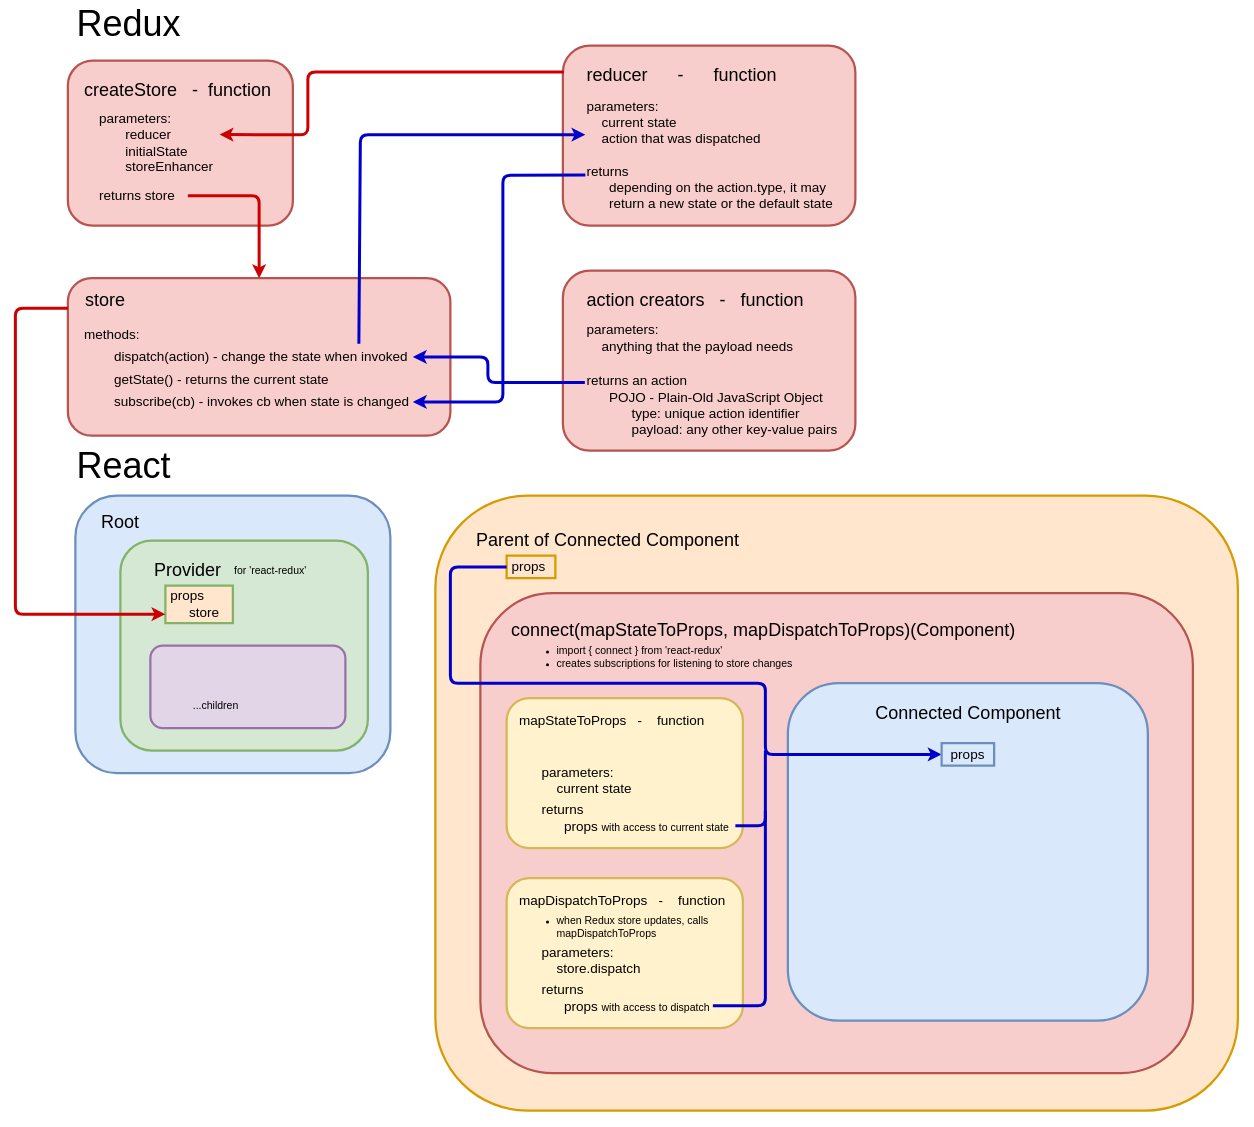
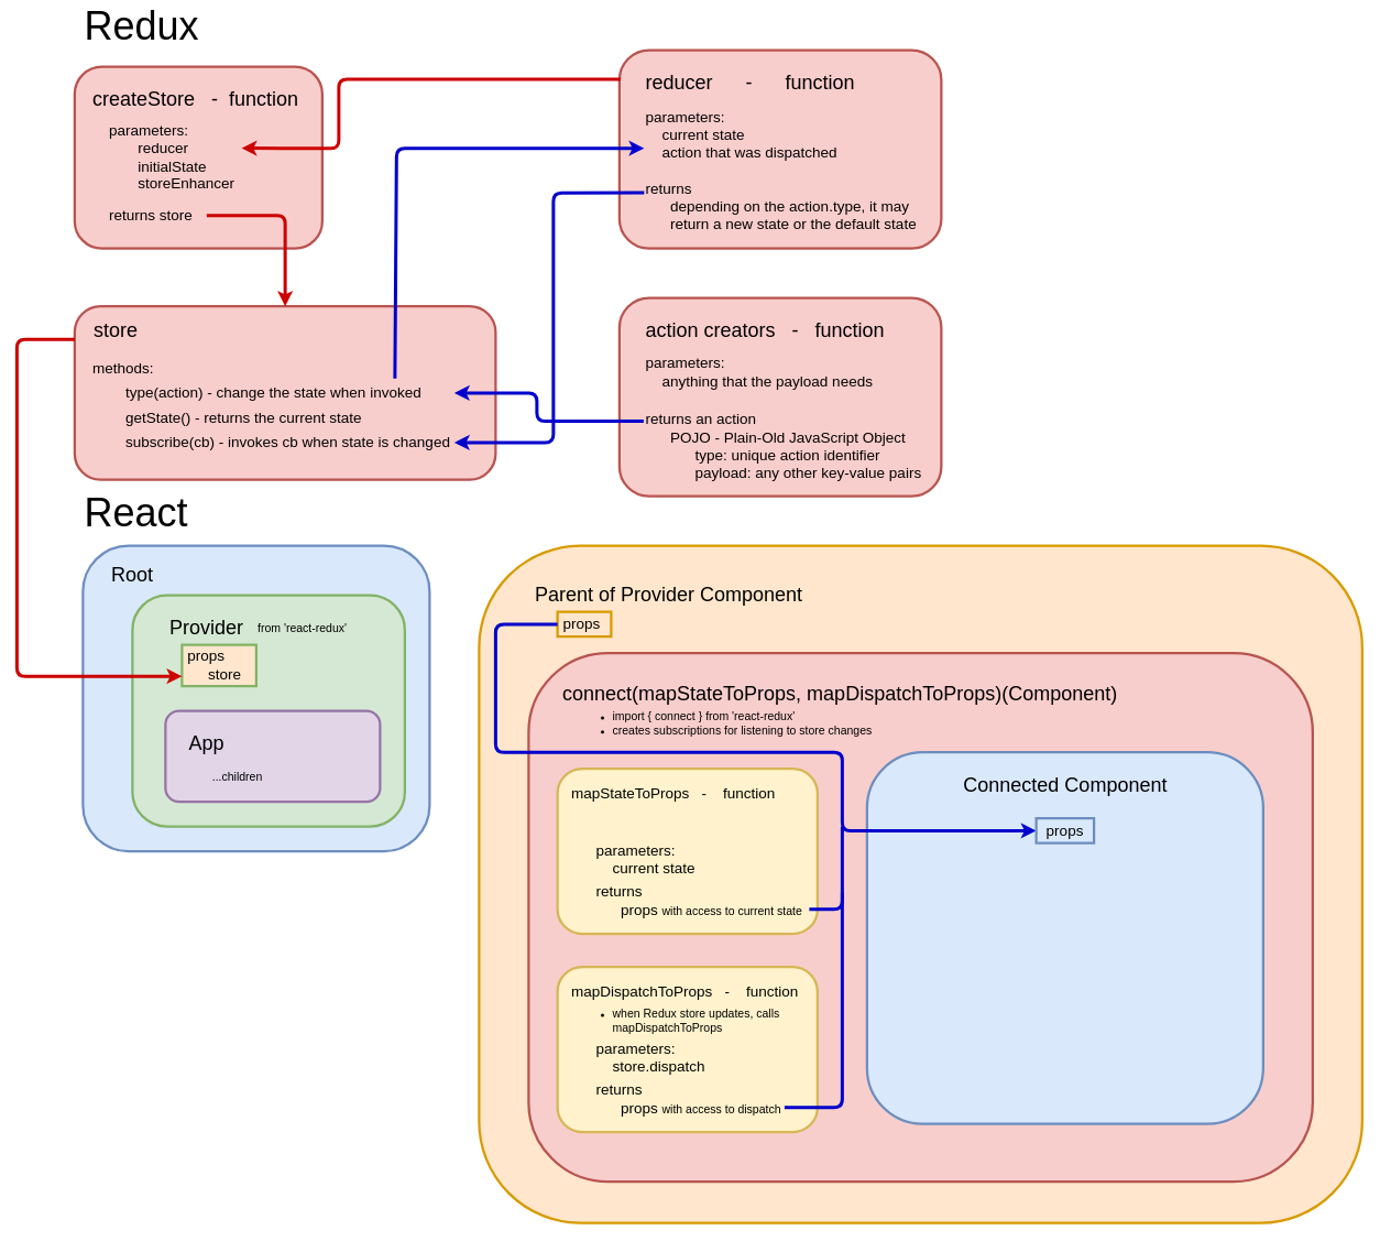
- <mxCell id="4" value="&lt;font&gt;&lt;font style=&quot;font-size: 18px&quot;&gt;dispatch(action) - change the state when invoked&lt;/font&gt;&lt;br&gt;&lt;/font&gt;" style="text;html=1;strokeColor=none;fillColor=none;align=left;verticalAlign=middle;whiteSpace=wrap;rounded=0;" vertex="1" parent="1"><mxGeometry x="150" y="460" width="400" height="30" as="geometry" /></mxCell>
+ <mxCell id="4" value="&lt;font&gt;&lt;font style=&quot;font-size: 18px&quot;&gt;type(action) - change the state when invoked&lt;/font&gt;&lt;br&gt;&lt;/font&gt;" style="text;html=1;strokeColor=none;fillColor=none;align=left;verticalAlign=middle;whiteSpace=wrap;rounded=0;" vertex="1" parent="1"><mxGeometry x="150" y="460" width="400" height="30" as="geometry" /></mxCell>
- <mxCell id="19" value="&lt;font style=&quot;font-size: 24px&quot;&gt;Parent of Connected Component&lt;/font&gt;" style="text;html=1;strokeColor=none;fillColor=none;align=center;verticalAlign=middle;whiteSpace=wrap;rounded=0;" vertex="1" parent="1"><mxGeometry x="625" y="710" width="370" height="20" as="geometry" /></mxCell>
+ <mxCell id="19" value="&lt;font style=&quot;font-size: 24px&quot;&gt;Parent of Provider Component&lt;/font&gt;" style="text;html=1;strokeColor=none;fillColor=none;align=center;verticalAlign=middle;whiteSpace=wrap;rounded=0;" vertex="1" parent="1"><mxGeometry x="625" y="710" width="370" height="20" as="geometry" /></mxCell>
- <mxCell id="13" value="&lt;font style=&quot;font-size: 14px&quot;&gt;for 'react-redux'&lt;/font&gt;" style="text;html=1;strokeColor=none;fillColor=none;align=left;verticalAlign=middle;whiteSpace=wrap;rounded=0;" vertex="1" parent="1"><mxGeometry x="310" y="750" width="140" height="20" as="geometry" /></mxCell>
+ <mxCell id="13" value="&lt;font style=&quot;font-size: 14px&quot;&gt;from 'react-redux'&lt;/font&gt;" style="text;html=1;strokeColor=none;fillColor=none;align=left;verticalAlign=middle;whiteSpace=wrap;rounded=0;" vertex="1" parent="1"><mxGeometry x="310" y="750" width="140" height="20" as="geometry" /></mxCell>
+ <mxCell id="16" value="&lt;font style=&quot;font-size: 24px&quot;&gt;App&lt;/font&gt;" style="text;html=1;strokeColor=none;fillColor=none;align=center;verticalAlign=middle;whiteSpace=wrap;rounded=0;" vertex="1" parent="1"><mxGeometry x="220" y="890" width="60" height="20" as="geometry" /></mxCell>
